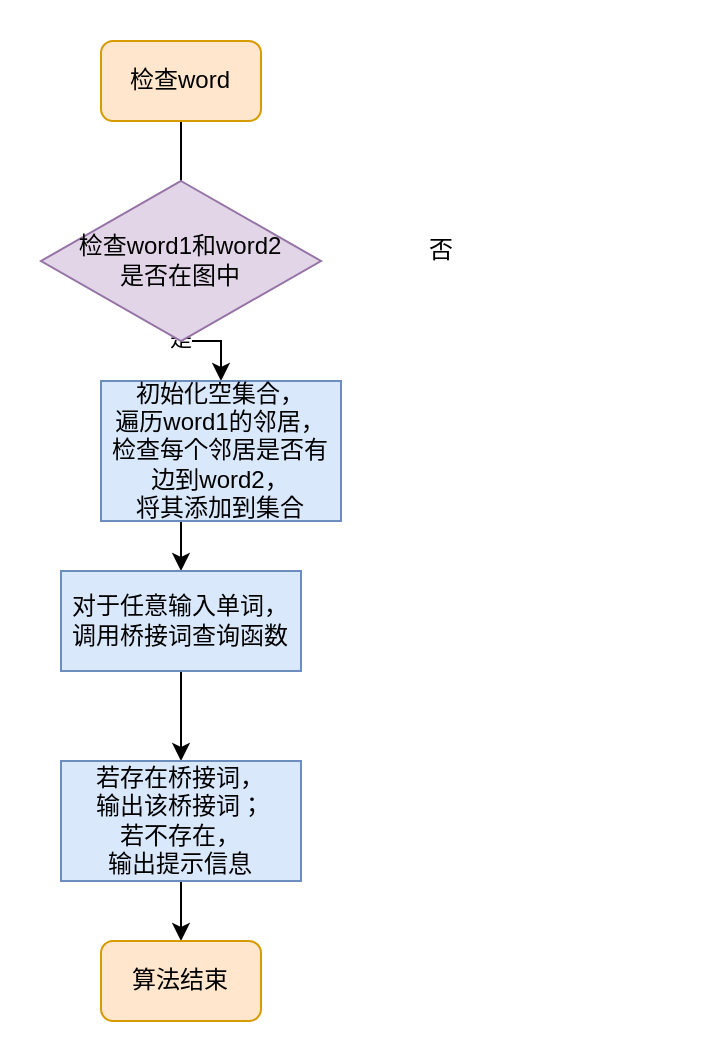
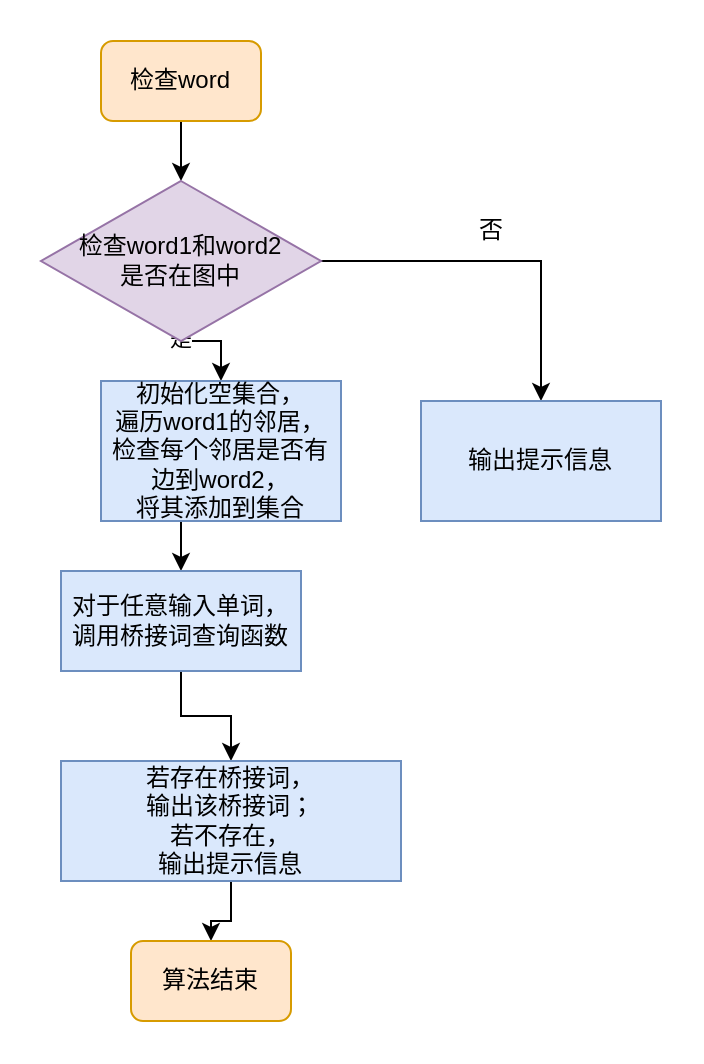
- <mxCell id="2" style="edgeStyle=orthogonalEdgeStyle;rounded=0;orthogonalLoop=1;jettySize=auto;html=1;exitX=0.5;exitY=1;exitDx=0;exitDy=0;entryX=0.5;entryY=0;entryDx=0;entryDy=0;endArrow=none;" edge="1" parent="1" source="3" target="7"><mxGeometry relative="1" as="geometry" /></mxCell>
+ <mxCell id="2" style="edgeStyle=orthogonalEdgeStyle;rounded=0;orthogonalLoop=1;jettySize=auto;html=1;exitX=0.5;exitY=1;exitDx=0;exitDy=0;entryX=0.5;entryY=0;entryDx=0;entryDy=0;" edge="1" parent="1" source="3" target="7"><mxGeometry relative="1" as="geometry" /></mxCell>
- <mxCell id="16" value="否" style="text;html=1;align=center;verticalAlign=middle;resizable=0;points=[];autosize=1;strokeColor=none;fillColor=none;" vertex="1" parent="1"><mxGeometry x="200" y="110" width="40" height="30" as="geometry" /></mxCell>
+ <mxCell id="16" value="否" style="text;html=1;align=center;verticalAlign=middle;resizable=0;points=[];autosize=1;strokeColor=none;fillColor=none;" vertex="1" parent="1"><mxGeometry x="225" y="100" width="40" height="30" as="geometry" /></mxCell>
+ <mxCell id="6" style="edgeStyle=orthogonalEdgeStyle;rounded=0;orthogonalLoop=1;jettySize=auto;html=1;exitX=1;exitY=0.5;exitDx=0;exitDy=0;entryX=0.5;entryY=0;entryDx=0;entryDy=0;" edge="1" parent="1" source="7" target="15"><mxGeometry relative="1" as="geometry" /></mxCell>
+ <mxCell id="15" value="输出提示信息" style="rounded=0;whiteSpace=wrap;html=1;fillColor=#dae8fc;strokeColor=#6c8ebf;" vertex="1" parent="1"><mxGeometry x="210" y="200" width="120" height="60" as="geometry" /></mxCell>
- <mxCell id="13" value="若存在桥接词，&lt;br&gt;输出该桥接词；&lt;br&gt;若不存在，&lt;br&gt;输出提示信息" style="rounded=0;whiteSpace=wrap;html=1;fillColor=#dae8fc;strokeColor=#6c8ebf;" vertex="1" parent="1"><mxGeometry x="30" y="380" width="120" height="60" as="geometry" /></mxCell>
+ <mxCell id="13" value="若存在桥接词，&lt;br&gt;输出该桥接词；&lt;br&gt;若不存在，&lt;br&gt;输出提示信息" style="rounded=0;whiteSpace=wrap;html=1;fillColor=#dae8fc;strokeColor=#6c8ebf;" vertex="1" parent="1"><mxGeometry x="30" y="380" width="170" height="60" as="geometry" /></mxCell>
- <mxCell id="14" value="算法结束" style="rounded=1;whiteSpace=wrap;html=1;fillColor=#ffe6cc;strokeColor=#d79b00;" vertex="1" parent="1"><mxGeometry x="50" y="470" width="80" height="40" as="geometry" /></mxCell>
+ <mxCell id="14" value="算法结束" style="rounded=1;whiteSpace=wrap;html=1;fillColor=#ffe6cc;strokeColor=#d79b00;" vertex="1" parent="1"><mxGeometry x="65" y="470" width="80" height="40" as="geometry" /></mxCell>
